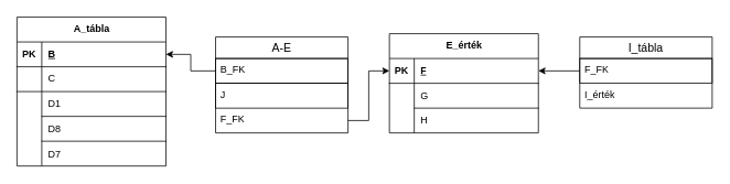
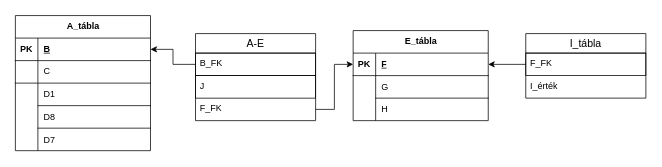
- <mxCell id="22" value="E_érték" style="shape=table;startSize=30;container=1;collapsible=1;childLayout=tableLayout;fixedRows=1;rowLines=0;fontStyle=1;align=center;resizeLast=1;html=1;" vertex="1" parent="1"><mxGeometry x="470" y="40" width="180" height="120" as="geometry" /></mxCell>
+ <mxCell id="22" value="E_tábla" style="shape=table;startSize=30;container=1;collapsible=1;childLayout=tableLayout;fixedRows=1;rowLines=0;fontStyle=1;align=center;resizeLast=1;html=1;" vertex="1" parent="1"><mxGeometry x="470" y="40" width="180" height="120" as="geometry" /></mxCell>
